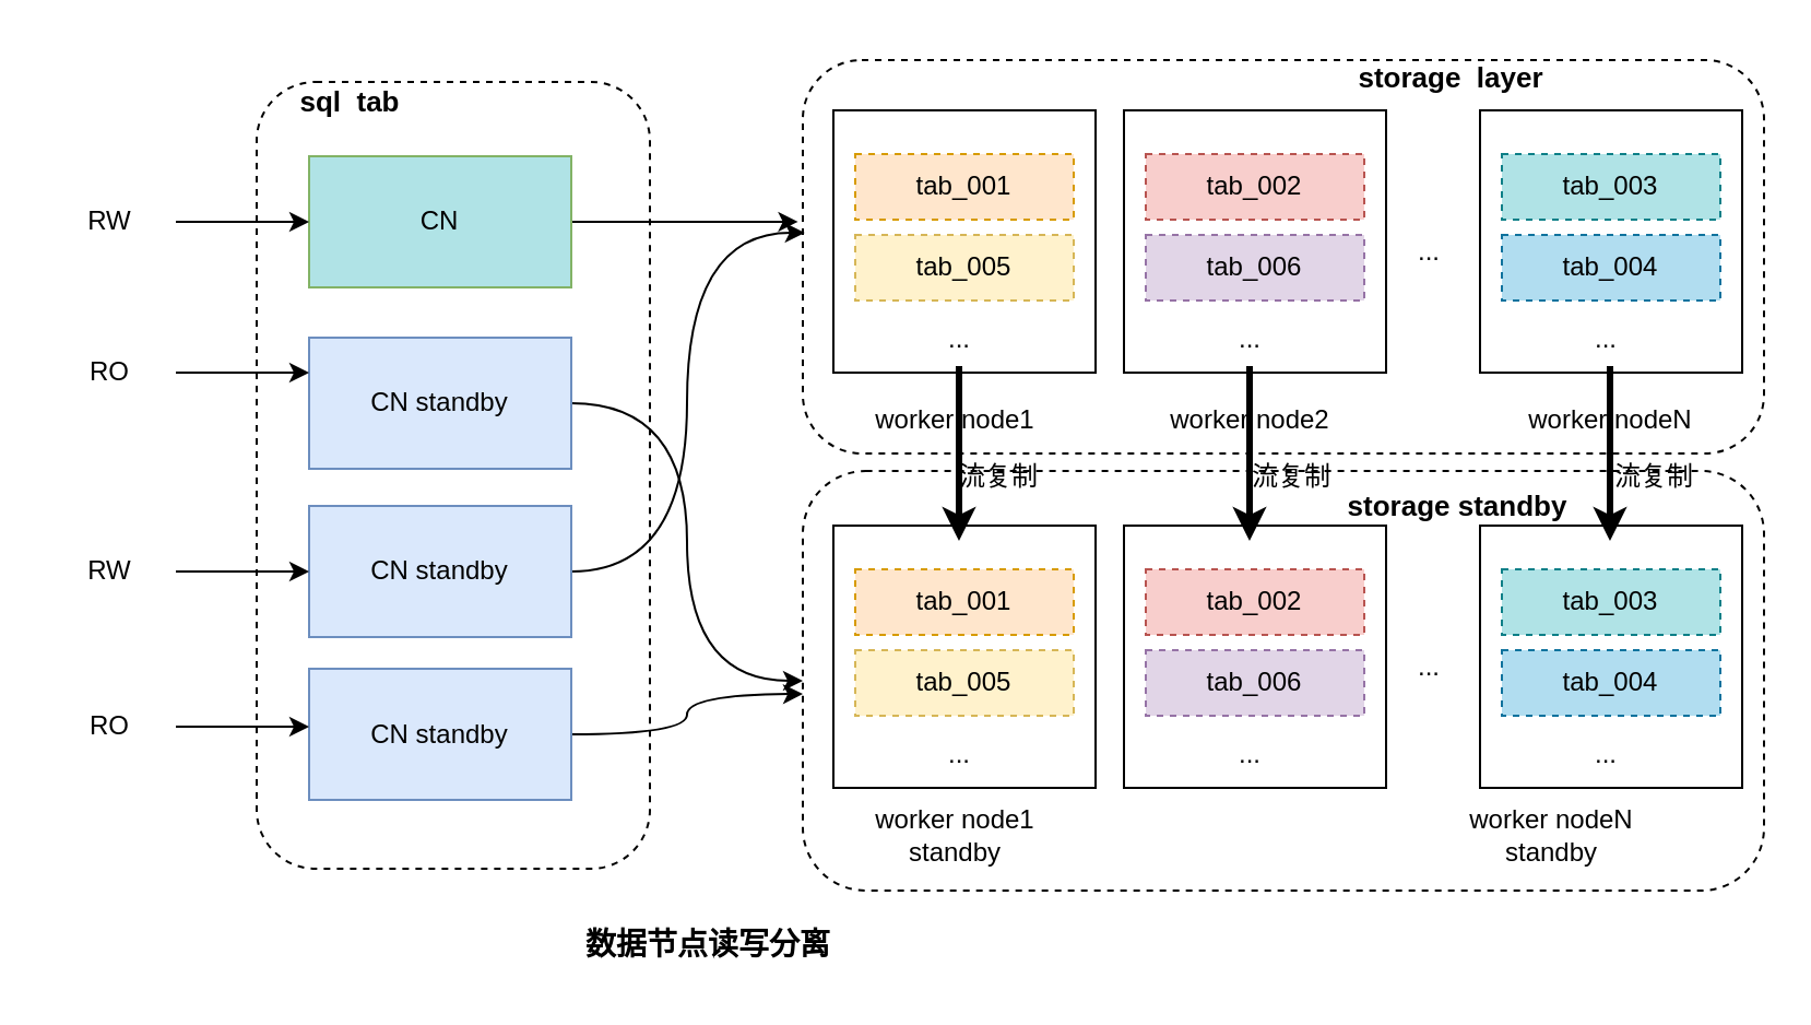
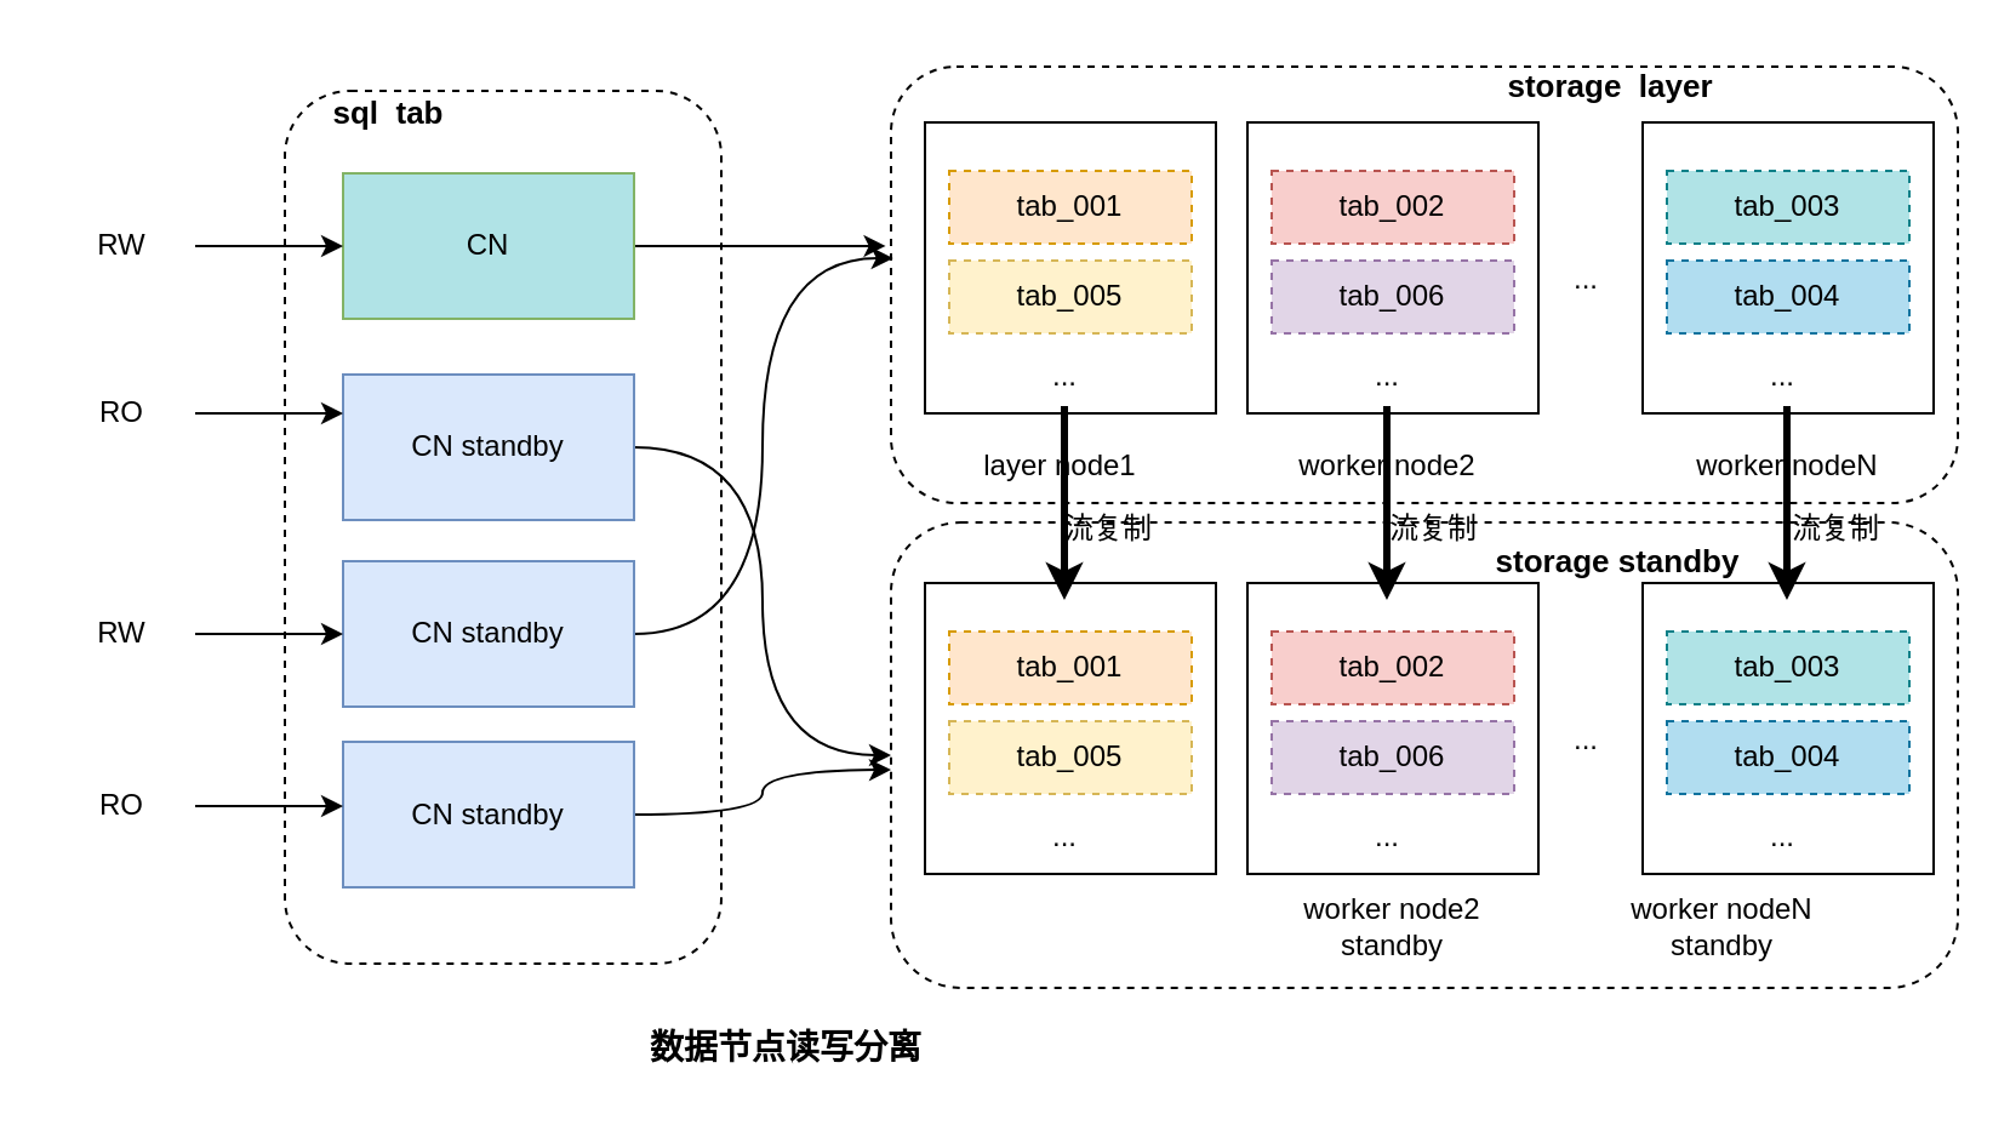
- <mxCell id="24" value="worker node1" style="text;html=1;strokeColor=none;fillColor=none;align=center;verticalAlign=middle;whiteSpace=wrap;rounded=0;dashed=1;" vertex="1" parent="1"><mxGeometry x="387" y="177" width="100" height="30" as="geometry" /></mxCell>
+ <mxCell id="24" value="layer node1" style="text;html=1;strokeColor=none;fillColor=none;align=center;verticalAlign=middle;whiteSpace=wrap;rounded=0;dashed=1;" vertex="1" parent="1"><mxGeometry x="387" y="177" width="100" height="30" as="geometry" /></mxCell>
- <mxCell id="40" value="worker node1 standby" style="text;html=1;strokeColor=none;fillColor=none;align=center;verticalAlign=middle;whiteSpace=wrap;rounded=0;dashed=1;" vertex="1" parent="1"><mxGeometry x="377" y="367" width="120" height="30" as="geometry" /></mxCell>
+ <mxCell id="49" value="worker node2 standby" style="text;html=1;strokeColor=none;fillColor=none;align=center;verticalAlign=middle;whiteSpace=wrap;rounded=0;dashed=1;" vertex="1" parent="1"><mxGeometry x="514" y="367" width="120" height="30" as="geometry" /></mxCell>
